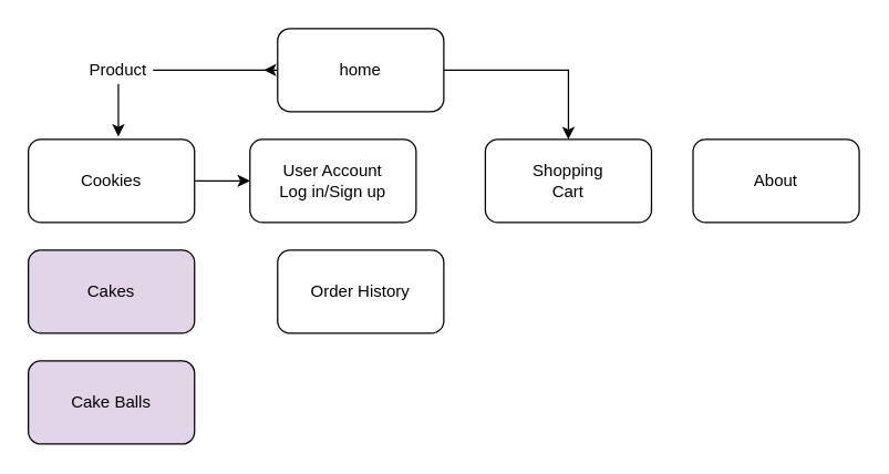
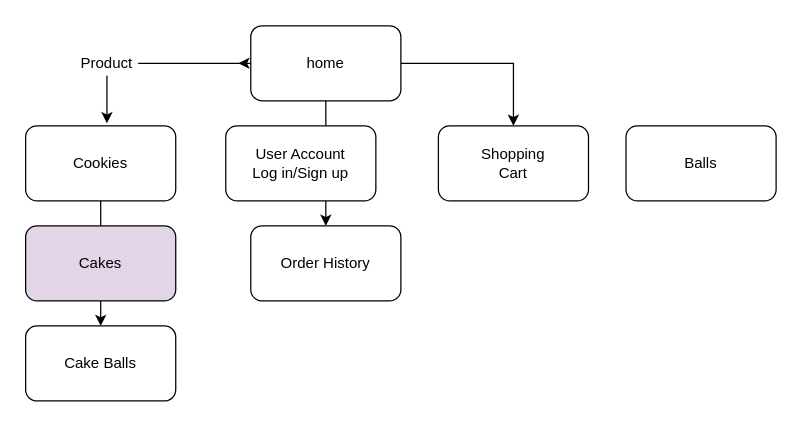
+ <mxCell id="2" value="" style="edgeStyle=orthogonalEdgeStyle;rounded=0;orthogonalLoop=1;jettySize=auto;html=1;" parent="1" source="4" target="14" edge="1"><mxGeometry relative="1" as="geometry" /></mxCell>
- <mxCell id="5" value="" style="edgeStyle=orthogonalEdgeStyle;rounded=0;orthogonalLoop=1;jettySize=auto;html=1;" parent="1" source="6" target="8" edge="1"><mxGeometry relative="1" as="geometry"><mxPoint x="80" y="340" as="targetPoint" /></mxGeometry></mxCell>
+ <mxCell id="5" value="" style="edgeStyle=orthogonalEdgeStyle;rounded=0;orthogonalLoop=1;jettySize=auto;html=1;entryX=0.5;entryY=0;entryDx=0;entryDy=0;" parent="1" source="6" target="13" edge="1"><mxGeometry relative="1" as="geometry"><mxPoint x="80" y="340" as="targetPoint" /></mxGeometry></mxCell>
- <mxCell id="9" value="About" style="rounded=1;whiteSpace=wrap;html=1;" parent="1" vertex="1"><mxGeometry x="500" y="100" width="120" height="60" as="geometry" /></mxCell>
+ <mxCell id="9" value="Balls" style="rounded=1;whiteSpace=wrap;html=1;" parent="1" vertex="1"><mxGeometry x="500" y="100" width="120" height="60" as="geometry" /></mxCell>
- <mxCell id="13" value="Cake Balls" style="rounded=1;whiteSpace=wrap;html=1;fillColor=#e1d5e7;" parent="1" vertex="1"><mxGeometry x="20" y="260" width="120" height="60" as="geometry" /></mxCell>
+ <mxCell id="13" value="Cake Balls" style="rounded=1;whiteSpace=wrap;html=1;" parent="1" vertex="1"><mxGeometry x="20" y="260" width="120" height="60" as="geometry" /></mxCell>
